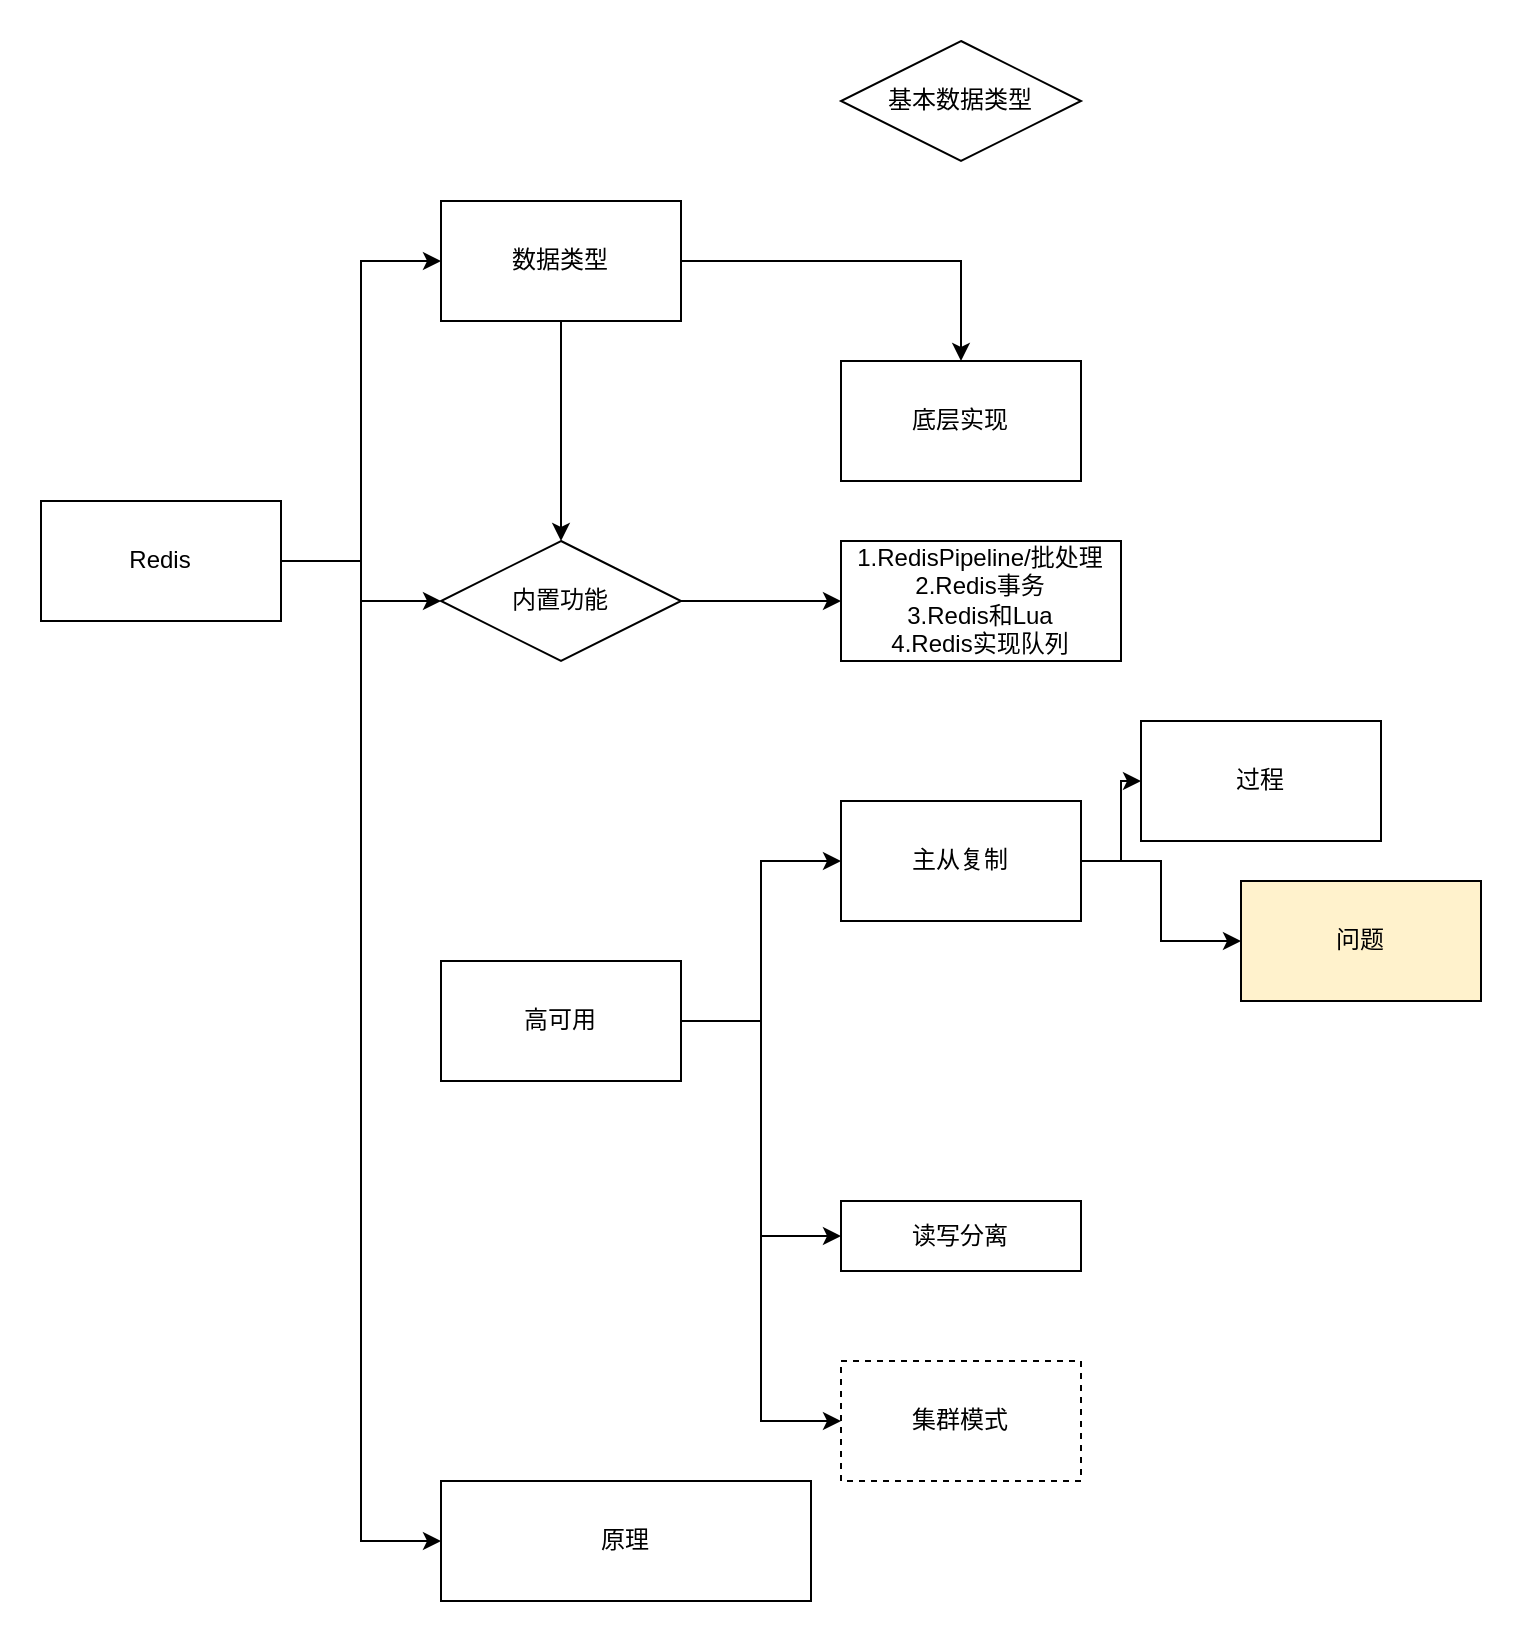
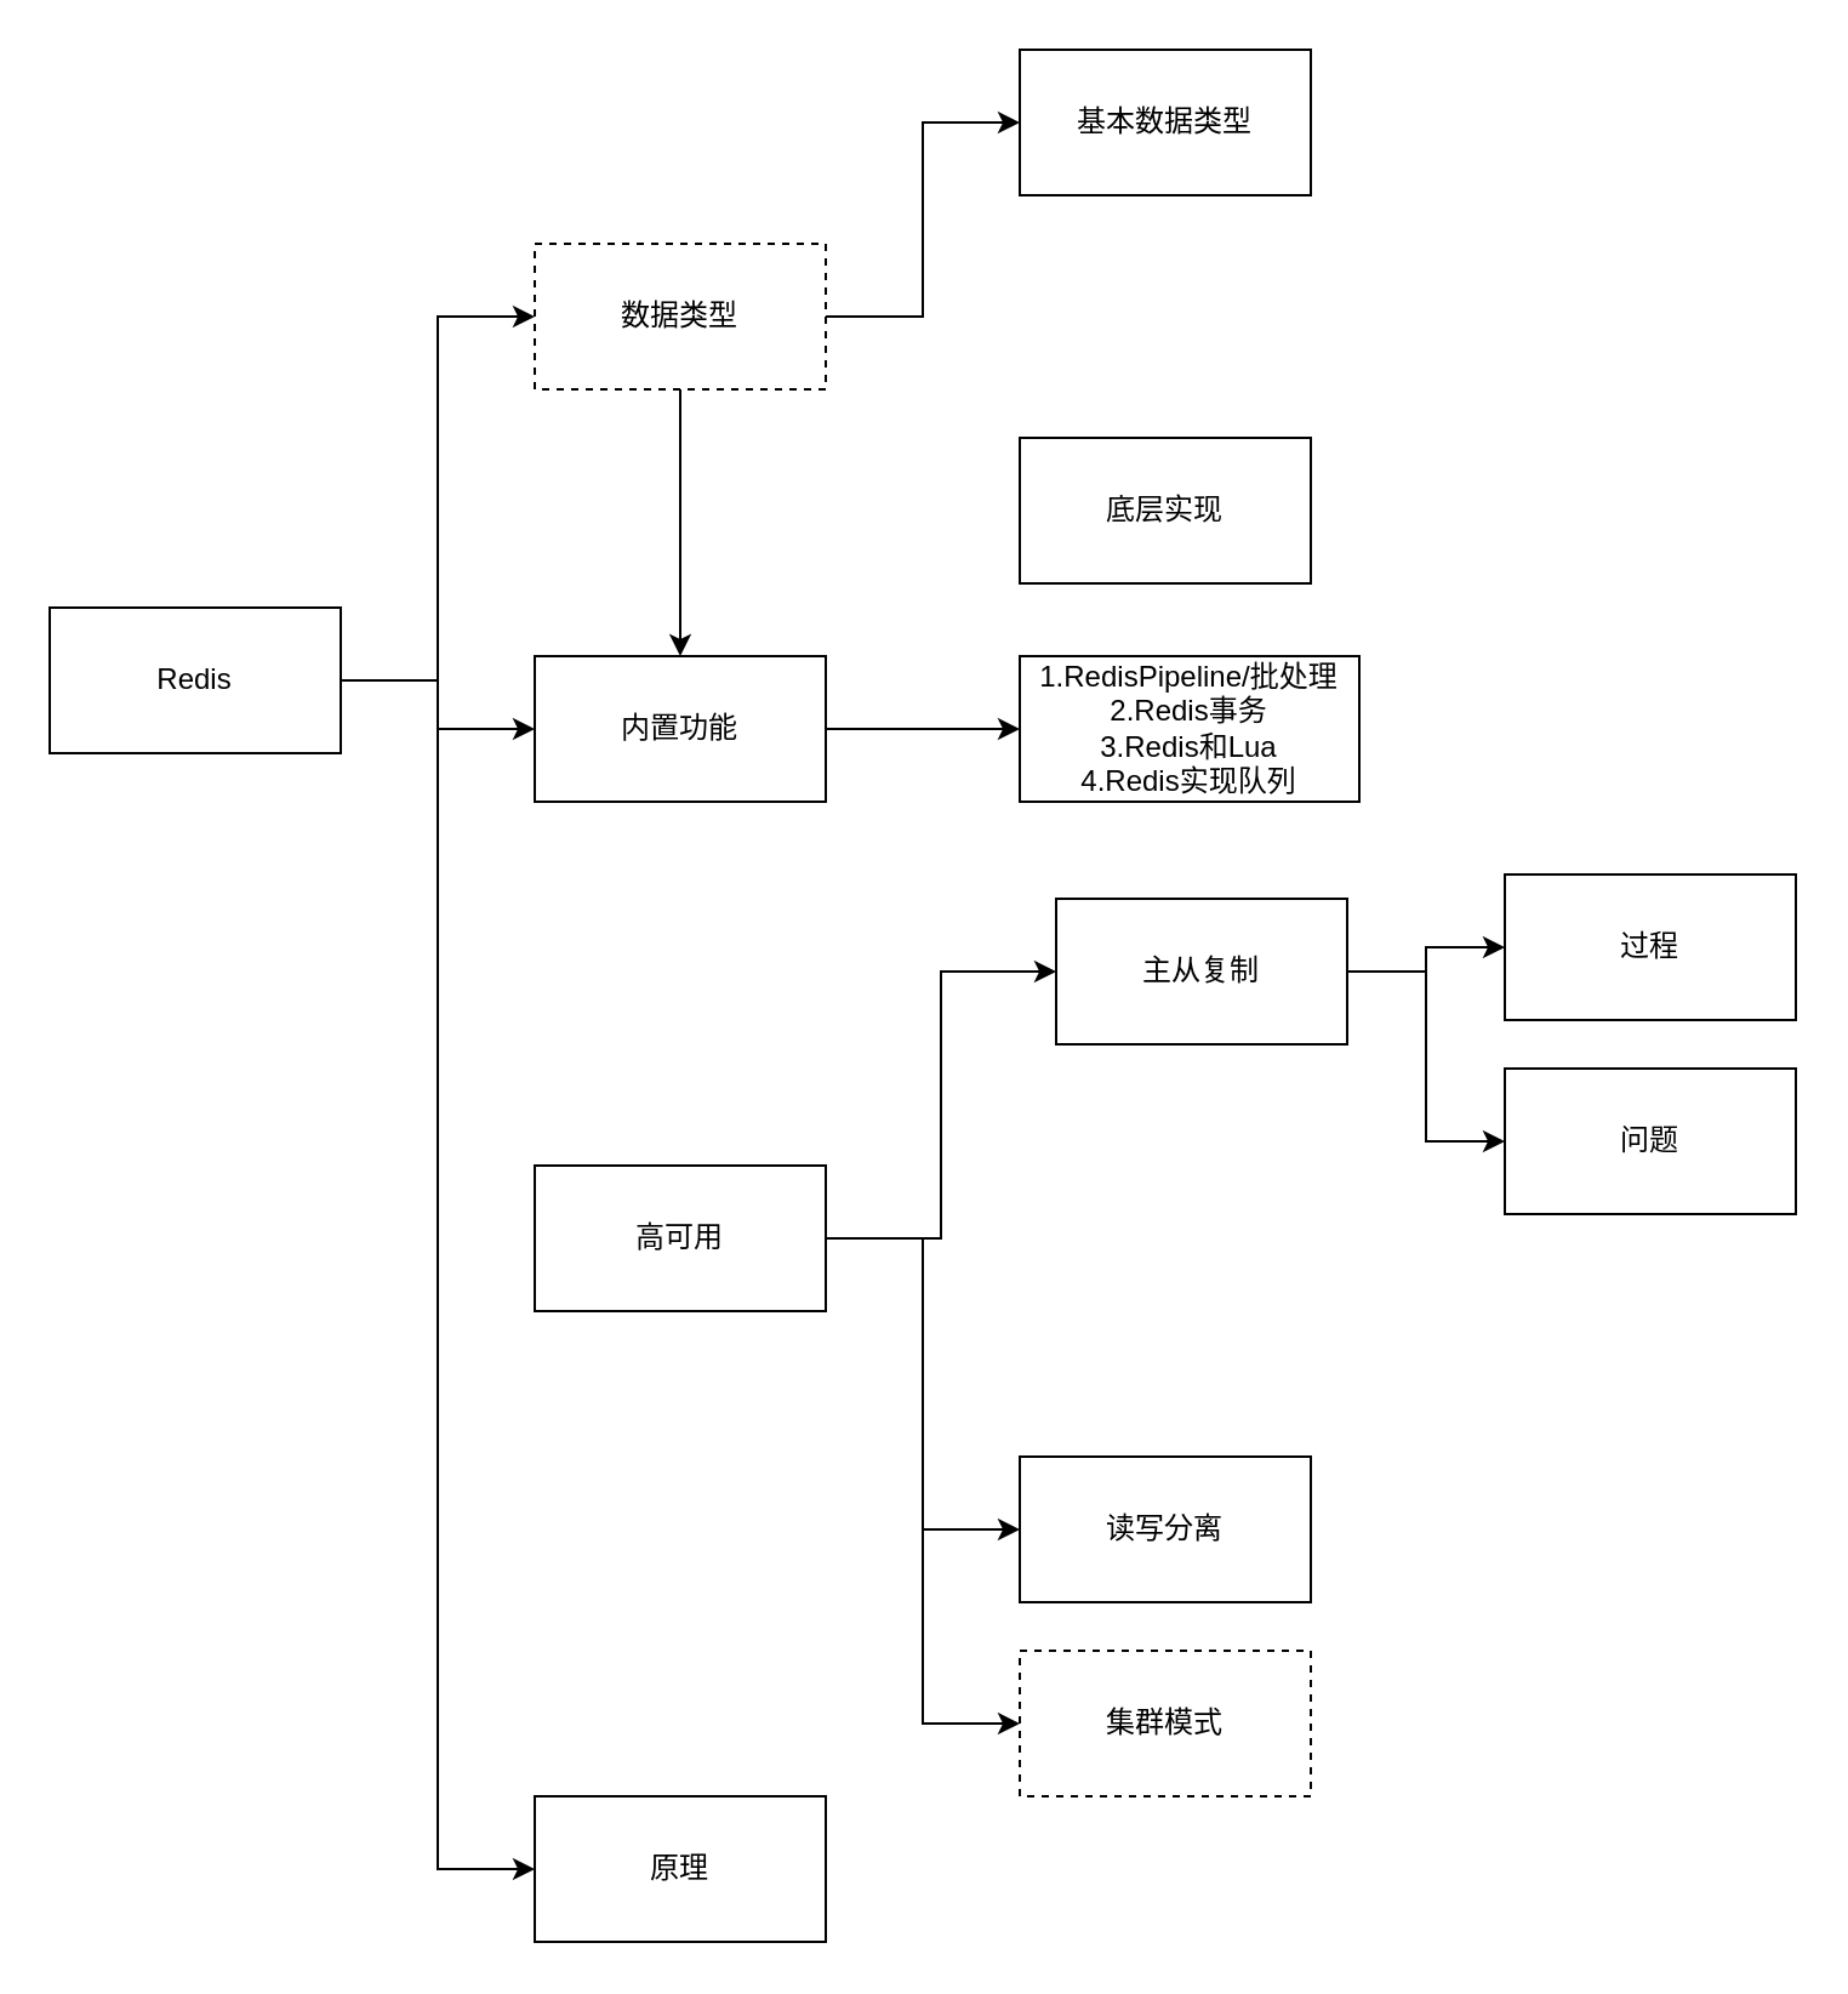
- <mxCell id="16" value="基本数据类型" style="rhombus;whiteSpace=wrap;html=1;" vertex="1" parent="1"><mxGeometry x="420" y="20" width="120" height="60" as="geometry" /></mxCell>
+ <mxCell id="16" value="基本数据类型" style="rounded=0;whiteSpace=wrap;html=1;" vertex="1" parent="1"><mxGeometry x="420" y="20" width="120" height="60" as="geometry" /></mxCell>
- <mxCell id="8" value="数据类型" style="rounded=0;whiteSpace=wrap;html=1;" vertex="1" parent="1"><mxGeometry x="220" y="100" width="120" height="60" as="geometry" /></mxCell>
+ <mxCell id="8" value="数据类型" style="rounded=0;whiteSpace=wrap;html=1;dashed=1;" vertex="1" parent="1"><mxGeometry x="220" y="100" width="120" height="60" as="geometry" /></mxCell>
- <mxCell id="6" value="" style="edgeStyle=orthogonalEdgeStyle;rounded=0;orthogonalLoop=1;jettySize=auto;html=1;" edge="1" parent="1" source="8" target="17"><mxGeometry relative="1" as="geometry" /></mxCell>
+ <mxCell id="6" value="" style="edgeStyle=orthogonalEdgeStyle;rounded=0;orthogonalLoop=1;jettySize=auto;html=1;entryX=0;entryY=0.5;entryDx=0;entryDy=0;" edge="1" parent="1" source="8" target="16"><mxGeometry relative="1" as="geometry" /></mxCell>
- <mxCell id="15" value="内置功能" style="rhombus;whiteSpace=wrap;html=1;" vertex="1" parent="1"><mxGeometry x="220" y="270" width="120" height="60" as="geometry" /></mxCell>
+ <mxCell id="15" value="内置功能" style="rounded=0;whiteSpace=wrap;html=1;" vertex="1" parent="1"><mxGeometry x="220" y="270" width="120" height="60" as="geometry" /></mxCell>
- <mxCell id="24" value="过程" style="rounded=0;whiteSpace=wrap;html=1;" vertex="1" parent="1"><mxGeometry x="570" y="360" width="120" height="60" as="geometry" /></mxCell>
+ <mxCell id="24" value="过程" style="rounded=0;whiteSpace=wrap;html=1;" vertex="1" parent="1"><mxGeometry x="620" y="360" width="120" height="60" as="geometry" /></mxCell>
- <mxCell id="23" value="主从复制" style="rounded=0;whiteSpace=wrap;html=1;" vertex="1" parent="1"><mxGeometry x="420" y="400" width="120" height="60" as="geometry" /></mxCell>
+ <mxCell id="23" value="主从复制" style="rounded=0;whiteSpace=wrap;html=1;" vertex="1" parent="1"><mxGeometry x="435" y="370" width="120" height="60" as="geometry" /></mxCell>
- <mxCell id="25" value="问题" style="rounded=0;whiteSpace=wrap;html=1;fillColor=#fff2cc;" vertex="1" parent="1"><mxGeometry x="620" y="440" width="120" height="60" as="geometry" /></mxCell>
+ <mxCell id="25" value="问题" style="rounded=0;whiteSpace=wrap;html=1;" vertex="1" parent="1"><mxGeometry x="620" y="440" width="120" height="60" as="geometry" /></mxCell>
- <mxCell id="20" value="读写分离" style="rounded=0;whiteSpace=wrap;html=1;" vertex="1" parent="1"><mxGeometry x="420" y="600" width="120" height="35" as="geometry" /></mxCell>
+ <mxCell id="20" value="读写分离" style="rounded=0;whiteSpace=wrap;html=1;" vertex="1" parent="1"><mxGeometry x="420" y="600" width="120" height="60" as="geometry" /></mxCell>
- <mxCell id="9" value="原理" style="rounded=0;whiteSpace=wrap;html=1;" vertex="1" parent="1"><mxGeometry x="220" y="740" width="185" height="60" as="geometry" /></mxCell>
+ <mxCell id="9" value="原理" style="rounded=0;whiteSpace=wrap;html=1;" vertex="1" parent="1"><mxGeometry x="220" y="740" width="120" height="60" as="geometry" /></mxCell>
